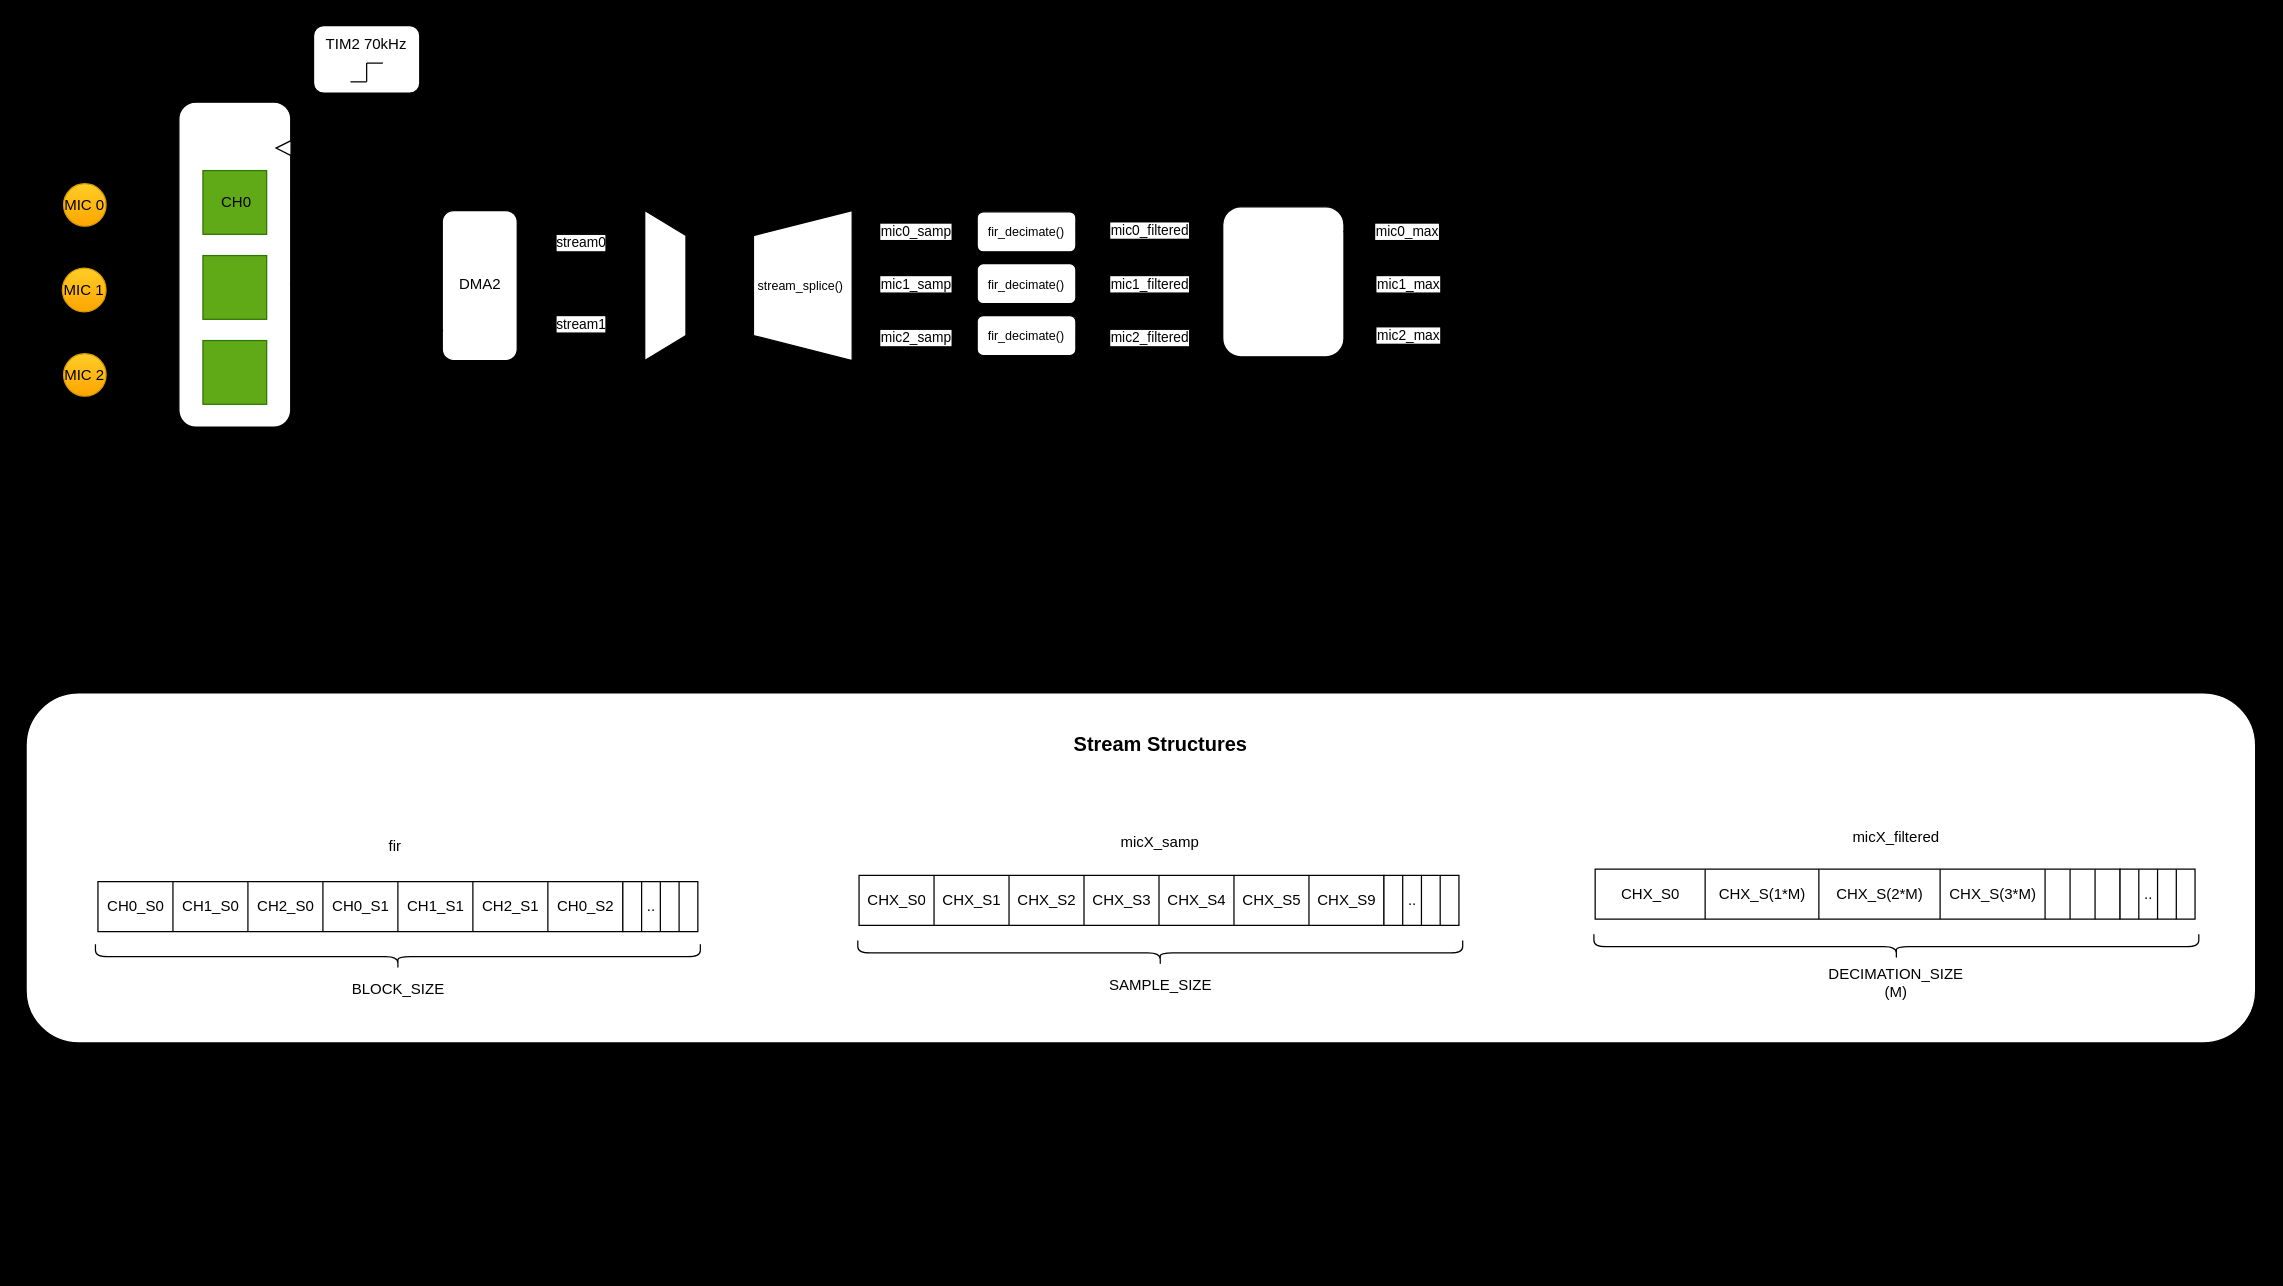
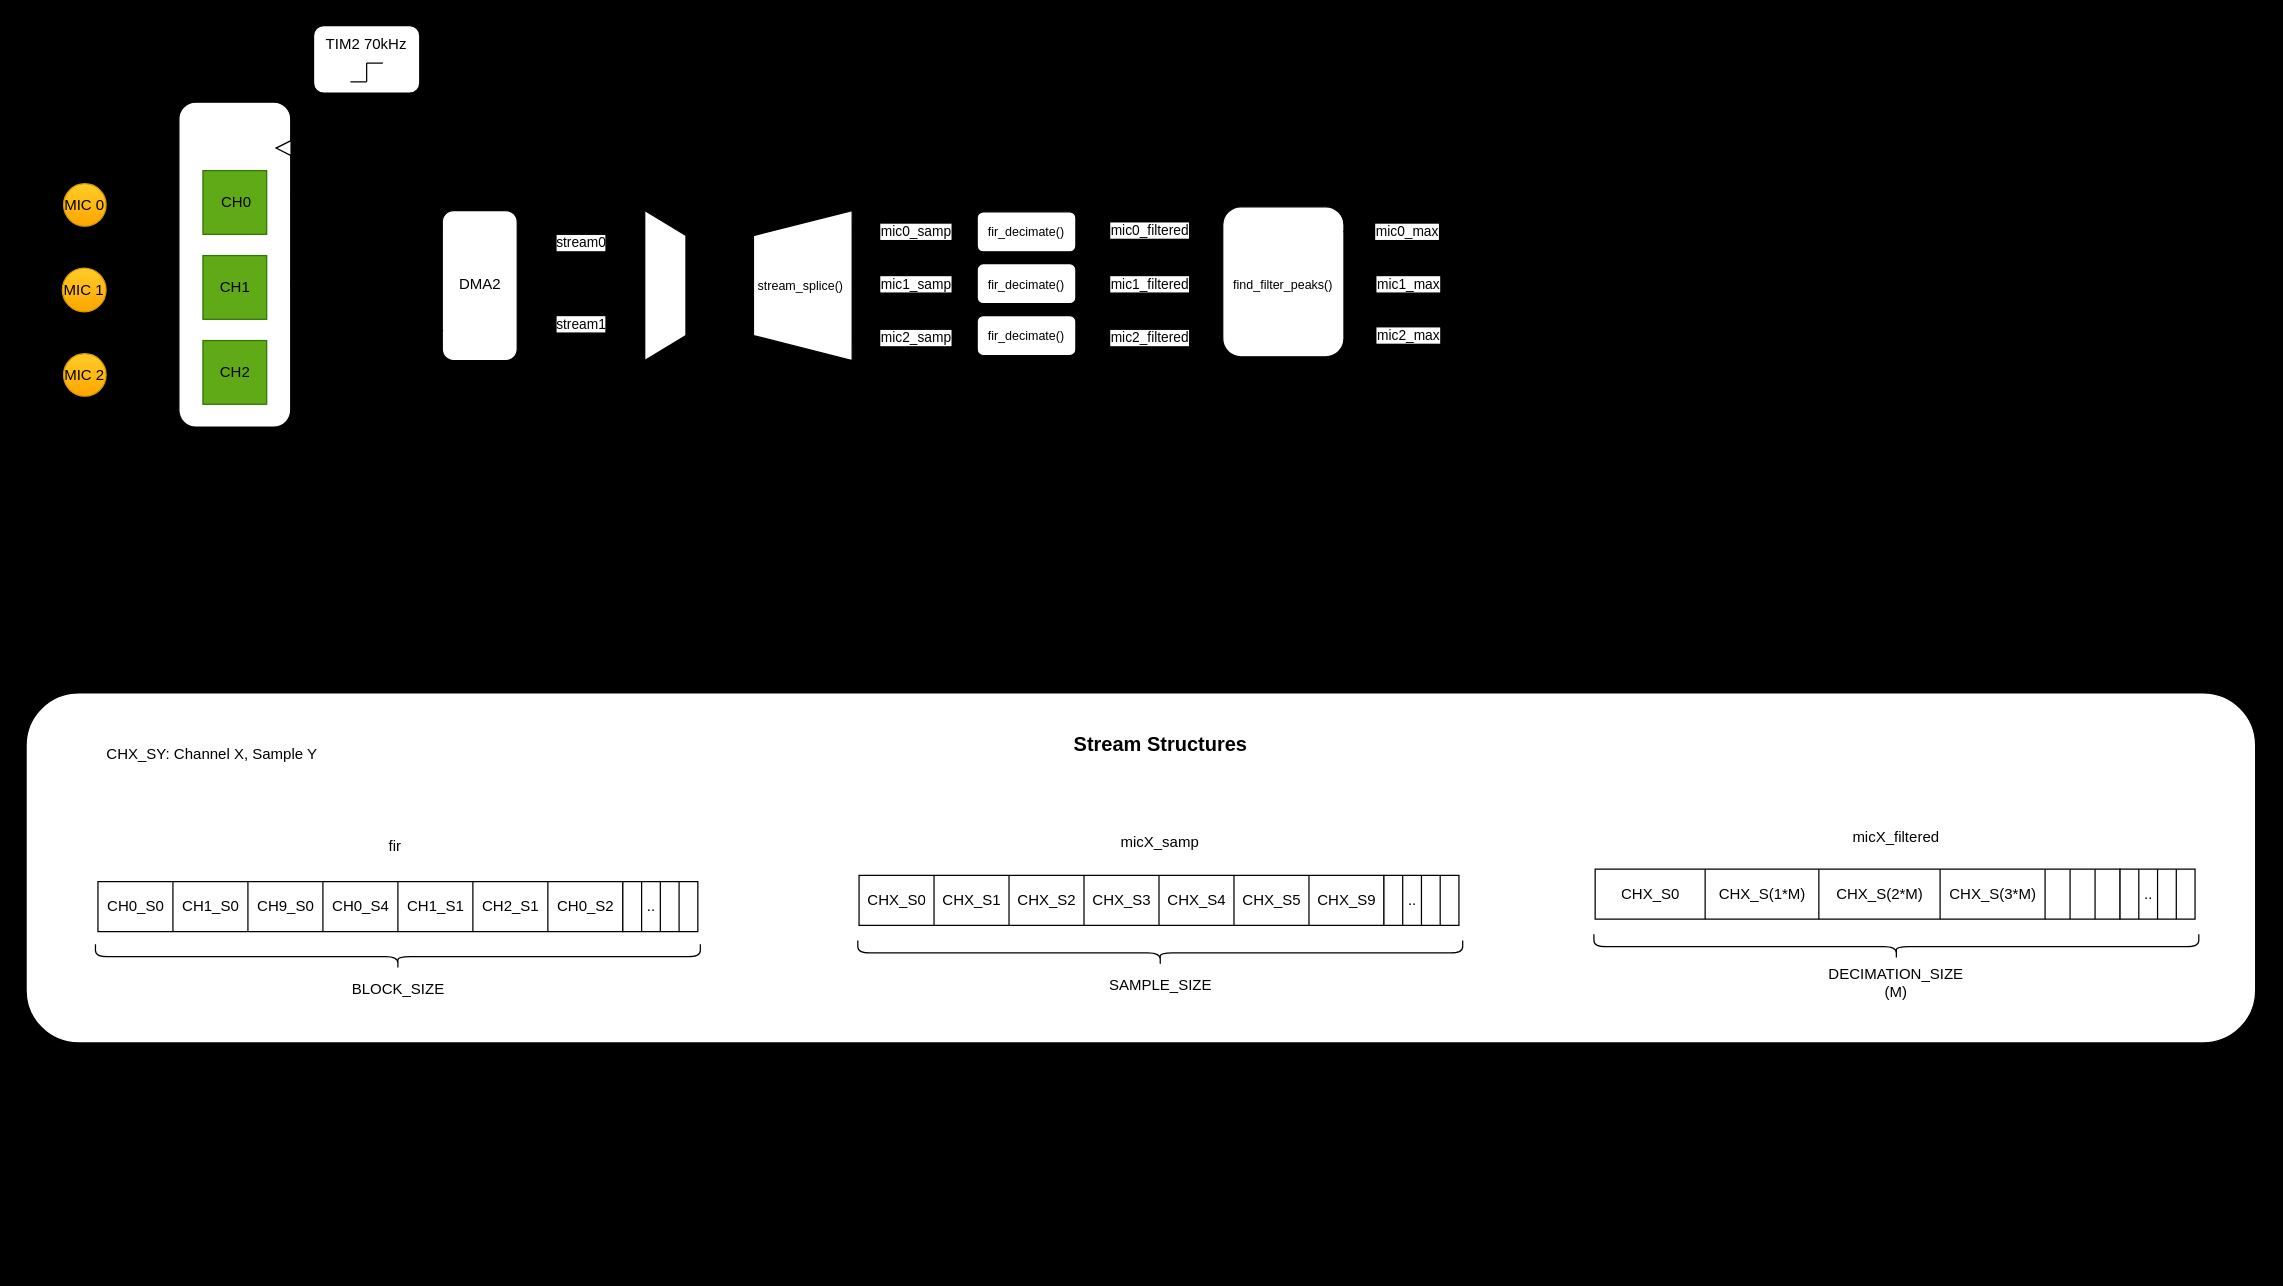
+ <mxCell id="33" value="&lt;font style=&quot;font-size: 10px;&quot;&gt;find_filter_peaks()&lt;/font&gt;" style="text;html=1;align=center;verticalAlign=middle;whiteSpace=wrap;rounded=0;" parent="1" vertex="1"><mxGeometry x="996" y="211.5" width="60" height="30" as="geometry" /></mxCell>
+ <mxCell id="9" value="CH1" style="text;html=1;align=center;verticalAlign=middle;whiteSpace=wrap;rounded=0;fillColor=none;" parent="1" vertex="1"><mxGeometry x="164.5" y="214.5" width="45" height="30" as="geometry" /></mxCell>
+ <mxCell id="10" value="CH2" style="text;html=1;align=center;verticalAlign=middle;whiteSpace=wrap;rounded=0;fillColor=none;" parent="1" vertex="1"><mxGeometry x="166.5" y="282.5" width="41" height="30" as="geometry" /></mxCell>
+ <mxCell id="113" value="CHX_SY: Channel X, Sample Y" style="text;html=1;align=center;verticalAlign=middle;whiteSpace=wrap;rounded=0;" parent="1" vertex="1"><mxGeometry x="77.5" y="588" width="181.5" height="30" as="geometry" /></mxCell>
- <mxCell id="47" value="CH2_S0" style="shape=partialRectangle;html=1;whiteSpace=wrap;connectable=0;strokeColor=inherit;overflow=hidden;fillColor=none;top=0;left=0;bottom=0;right=0;pointerEvents=1;" parent="44" vertex="1"><mxGeometry x="120" width="60" height="40" as="geometry"><mxRectangle width="60" height="40" as="alternateBounds" /></mxGeometry></mxCell>
+ <mxCell id="47" value="CH9_S0" style="shape=partialRectangle;html=1;whiteSpace=wrap;connectable=0;strokeColor=inherit;overflow=hidden;fillColor=none;top=0;left=0;bottom=0;right=0;pointerEvents=1;" parent="44" vertex="1"><mxGeometry x="120" width="60" height="40" as="geometry"><mxRectangle width="60" height="40" as="alternateBounds" /></mxGeometry></mxCell>
- <mxCell id="48" value="CH0_S1" style="shape=partialRectangle;html=1;whiteSpace=wrap;connectable=0;strokeColor=inherit;overflow=hidden;fillColor=none;top=0;left=0;bottom=0;right=0;pointerEvents=1;" parent="44" vertex="1"><mxGeometry x="180" width="60" height="40" as="geometry"><mxRectangle width="60" height="40" as="alternateBounds" /></mxGeometry></mxCell>
+ <mxCell id="48" value="CH0_S4" style="shape=partialRectangle;html=1;whiteSpace=wrap;connectable=0;strokeColor=inherit;overflow=hidden;fillColor=none;top=0;left=0;bottom=0;right=0;pointerEvents=1;" parent="44" vertex="1"><mxGeometry x="180" width="60" height="40" as="geometry"><mxRectangle width="60" height="40" as="alternateBounds" /></mxGeometry></mxCell>
